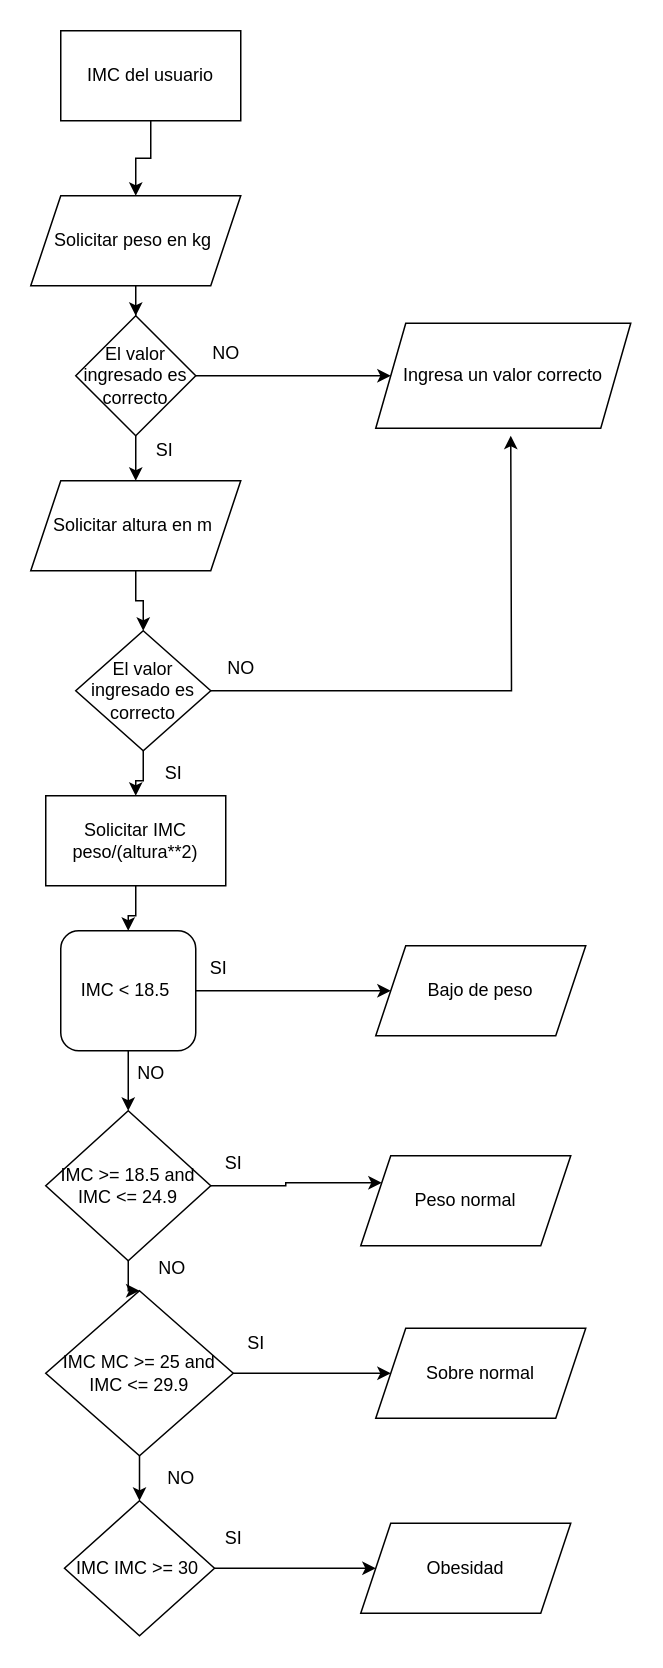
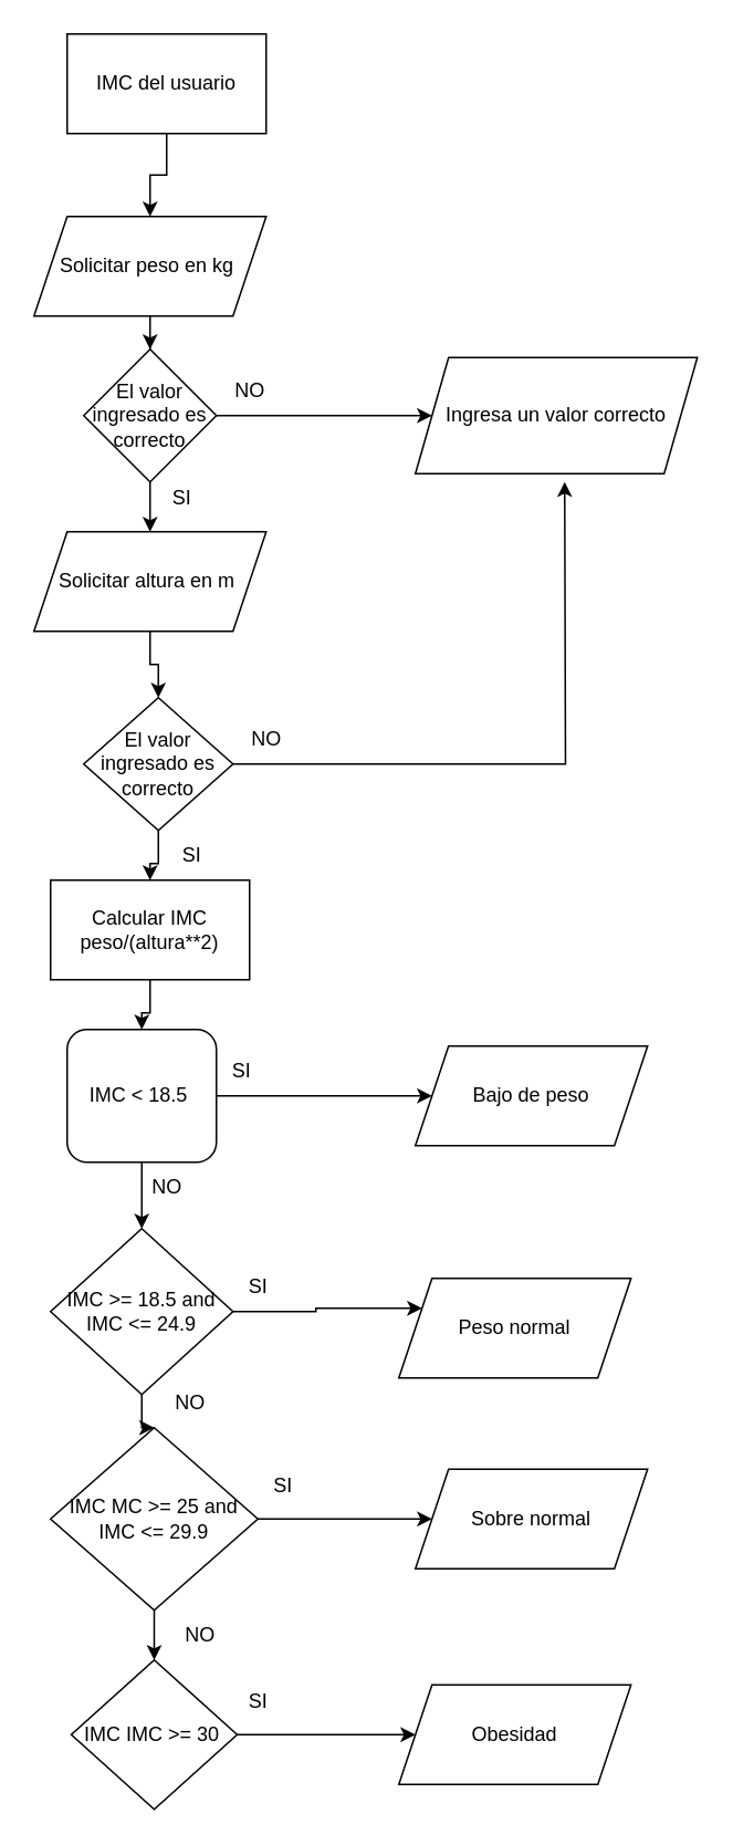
- <mxCell id="15" value="Solicitar IMC peso/(altura**2)" style="rounded=0;whiteSpace=wrap;html=1;" vertex="1" parent="1"><mxGeometry x="30" y="530" width="120" height="60" as="geometry" /></mxCell>
+ <mxCell id="15" value="Calcular IMC peso/(altura**2)" style="rounded=0;whiteSpace=wrap;html=1;" vertex="1" parent="1"><mxGeometry x="30" y="530" width="120" height="60" as="geometry" /></mxCell>
